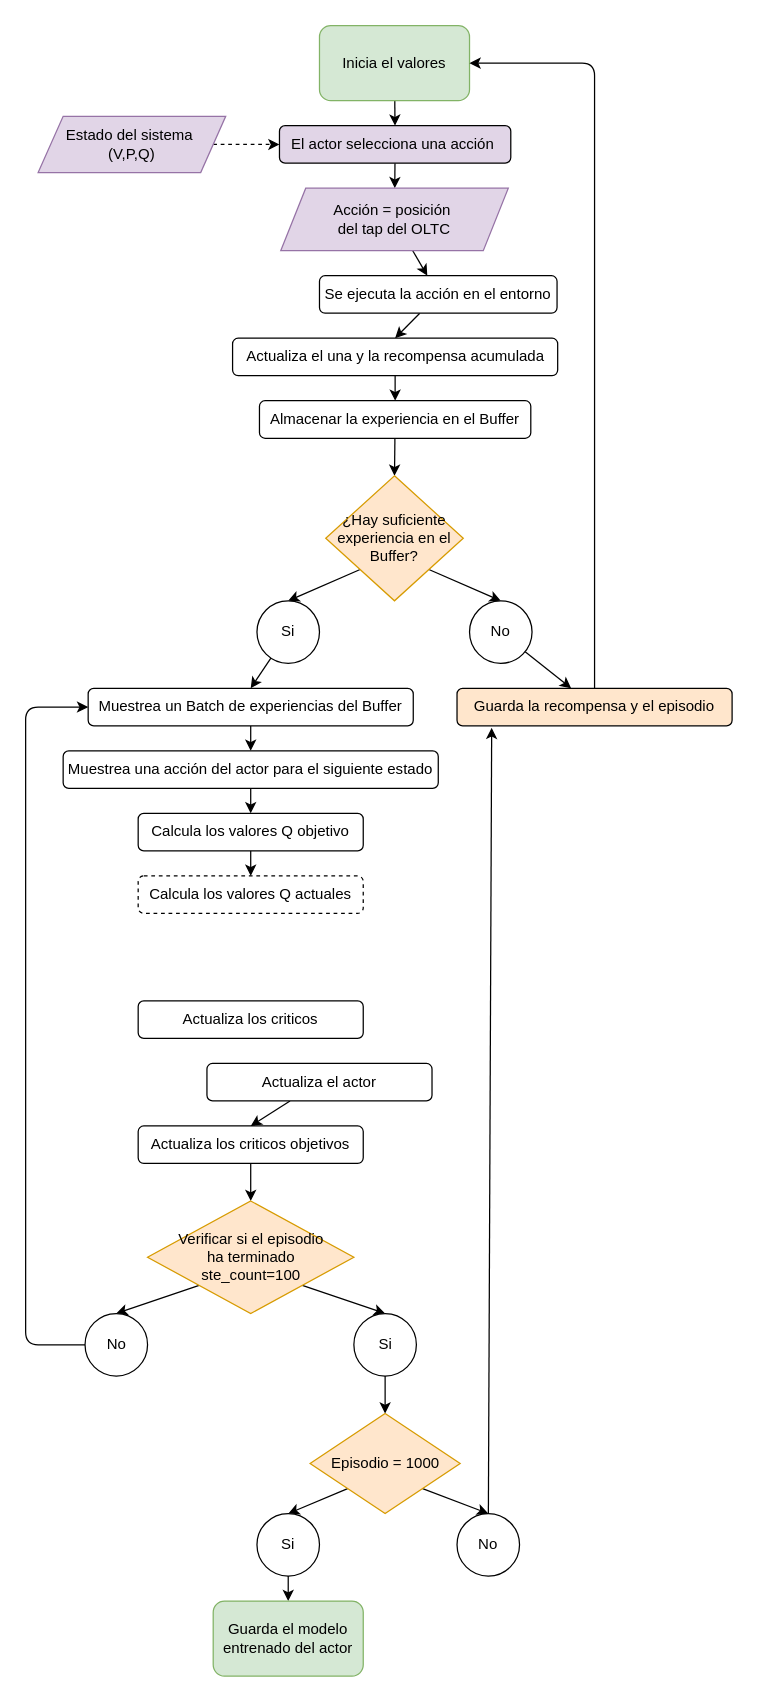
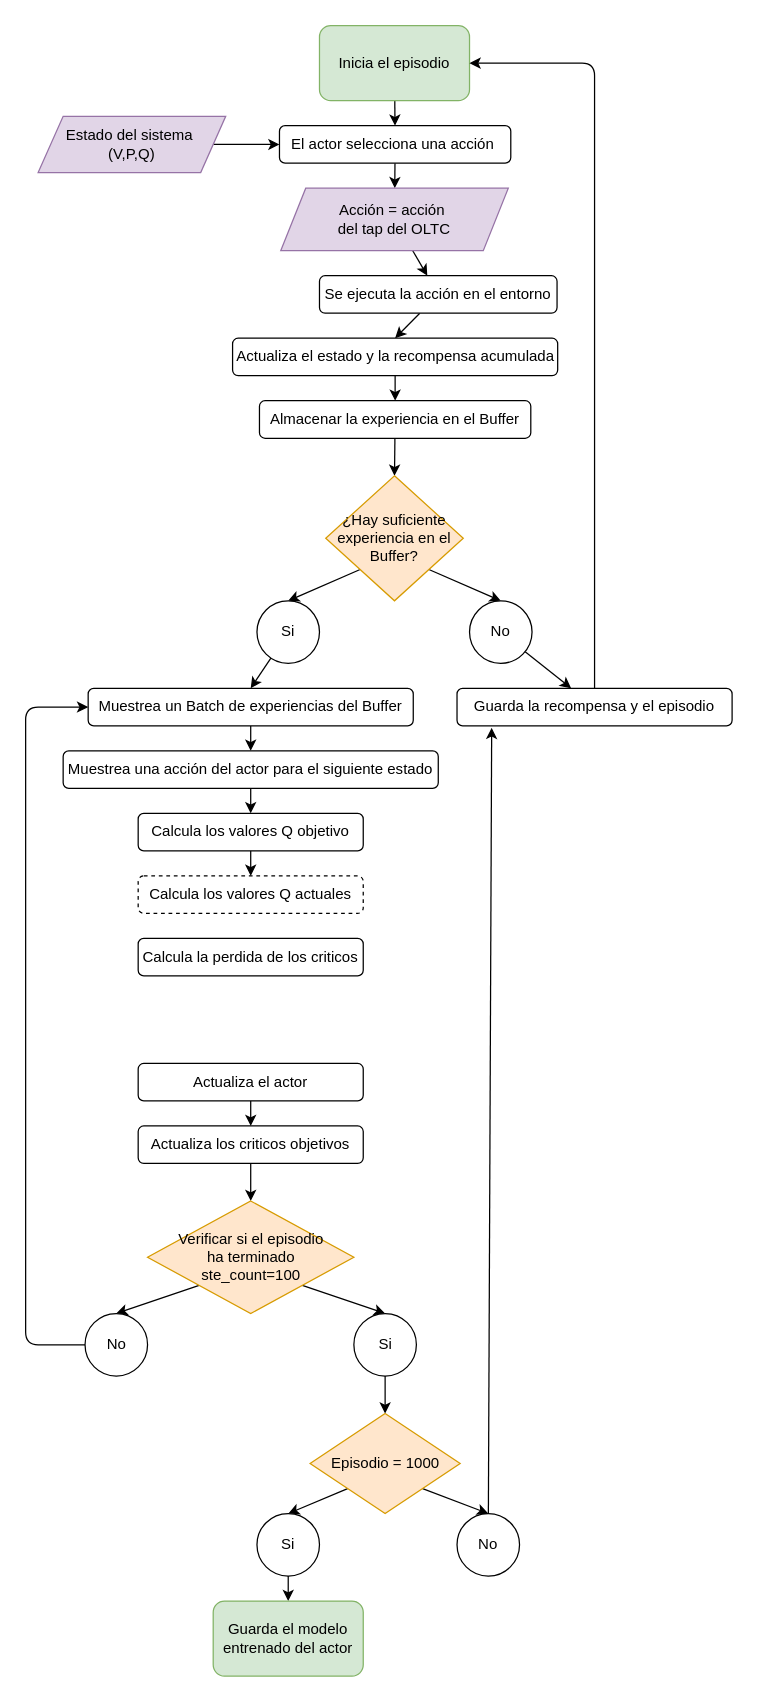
- <mxCell id="3" value="Inicia el valores" style="rounded=1;whiteSpace=wrap;html=1;fillColor=#d5e8d4;strokeColor=#82b366;" parent="1" vertex="1"><mxGeometry x="255" y="20" width="120" height="60" as="geometry" /></mxCell>
+ <mxCell id="3" value="Inicia el episodio" style="rounded=1;whiteSpace=wrap;html=1;fillColor=#d5e8d4;strokeColor=#82b366;" parent="1" vertex="1"><mxGeometry x="255" y="20" width="120" height="60" as="geometry" /></mxCell>
- <mxCell id="49" style="edgeStyle=none;html=1;entryX=0;entryY=0.5;entryDx=0;entryDy=0;dashed=1;" edge="1" parent="1" source="50" target="5"><mxGeometry relative="1" as="geometry" /></mxCell>
+ <mxCell id="49" style="edgeStyle=none;html=1;entryX=0;entryY=0.5;entryDx=0;entryDy=0;" edge="1" parent="1" source="50" target="5"><mxGeometry relative="1" as="geometry" /></mxCell>
- <mxCell id="5" value="El actor selecciona una acción&amp;nbsp;" style="rounded=1;whiteSpace=wrap;html=1;fillColor=#e1d5e7;" parent="1" vertex="1"><mxGeometry x="223" y="100" width="185" height="30" as="geometry" /></mxCell>
+ <mxCell id="5" value="El actor selecciona una acción&amp;nbsp;" style="rounded=1;whiteSpace=wrap;html=1;" parent="1" vertex="1"><mxGeometry x="223" y="100" width="185" height="30" as="geometry" /></mxCell>
- <mxCell id="52" value="Acción = posición&amp;nbsp;&lt;div&gt;del tap del OLTC&lt;/div&gt;" style="shape=parallelogram;perimeter=parallelogramPerimeter;whiteSpace=wrap;html=1;fixedSize=1;fillColor=#e1d5e7;strokeColor=#9673a6;" vertex="1" parent="1"><mxGeometry x="224" y="150" width="182" height="50" as="geometry" /></mxCell>
+ <mxCell id="52" value="Acción = acción&amp;nbsp;&lt;div&gt;del tap del OLTC&lt;/div&gt;" style="shape=parallelogram;perimeter=parallelogramPerimeter;whiteSpace=wrap;html=1;fixedSize=1;fillColor=#e1d5e7;strokeColor=#9673a6;" vertex="1" parent="1"><mxGeometry x="224" y="150" width="182" height="50" as="geometry" /></mxCell>
- <mxCell id="11" value="Actualiza el una y la recompensa acumulada" style="rounded=1;whiteSpace=wrap;html=1;" parent="1" vertex="1"><mxGeometry x="185.5" y="270" width="260" height="30" as="geometry" /></mxCell>
+ <mxCell id="11" value="Actualiza el estado y la recompensa acumulada" style="rounded=1;whiteSpace=wrap;html=1;" parent="1" vertex="1"><mxGeometry x="185.5" y="270" width="260" height="30" as="geometry" /></mxCell>
- <mxCell id="19" value="Guarda la recompensa y el episodio" style="rounded=1;whiteSpace=wrap;html=1;fillColor=#ffe6cc;" parent="1" vertex="1"><mxGeometry x="365" y="550" width="220" height="30" as="geometry" /></mxCell>
+ <mxCell id="19" value="Guarda la recompensa y el episodio" style="rounded=1;whiteSpace=wrap;html=1;" parent="1" vertex="1"><mxGeometry x="365" y="550" width="220" height="30" as="geometry" /></mxCell>
+ <mxCell id="27" value="Calcula la perdida de los criticos" style="rounded=1;whiteSpace=wrap;html=1;" parent="1" vertex="1"><mxGeometry x="110" y="750" width="180" height="30" as="geometry" /></mxCell>
- <mxCell id="28" value="Actualiza los criticos" style="rounded=1;whiteSpace=wrap;html=1;" parent="1" vertex="1"><mxGeometry x="110" y="800" width="180" height="30" as="geometry" /></mxCell>
- <mxCell id="30" value="Actualiza el actor" style="rounded=1;whiteSpace=wrap;html=1;" parent="1" vertex="1"><mxGeometry x="165" y="850" width="180" height="30" as="geometry" /></mxCell>
+ <mxCell id="30" value="Actualiza el actor" style="rounded=1;whiteSpace=wrap;html=1;" parent="1" vertex="1"><mxGeometry x="110" y="850" width="180" height="30" as="geometry" /></mxCell>
